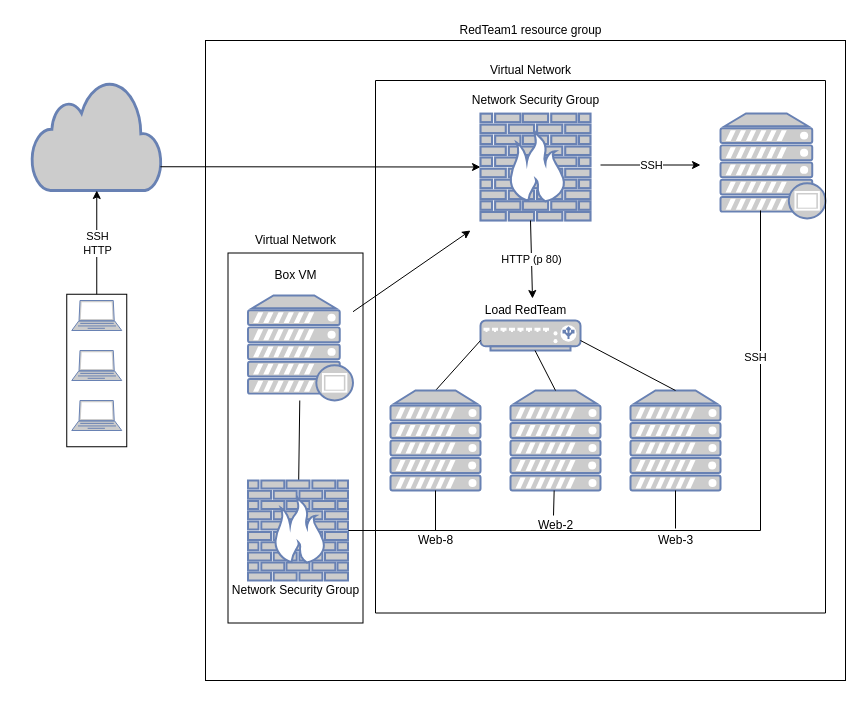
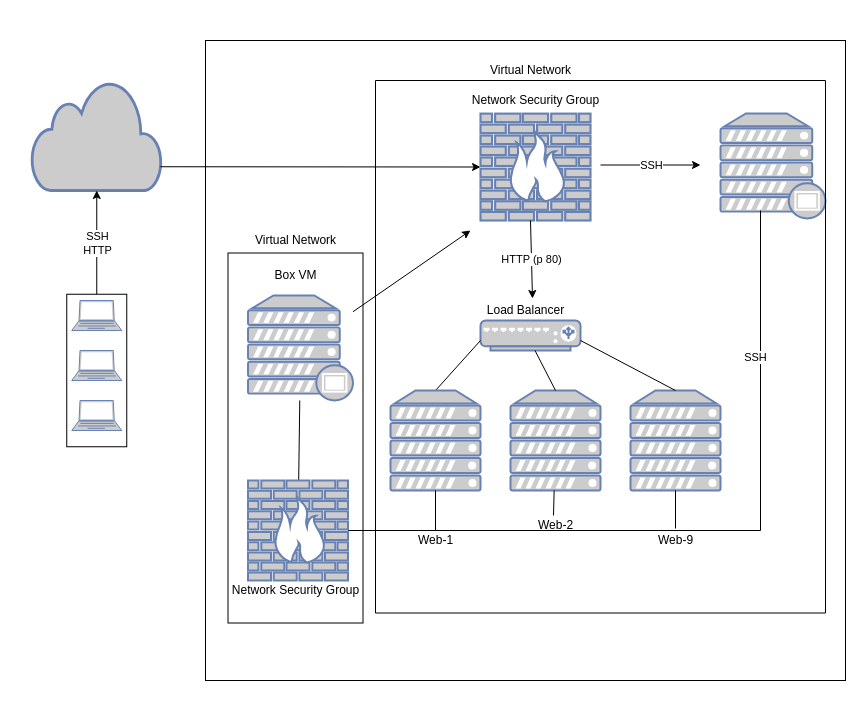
- <mxCell id="41" value="RedTeam1 resource group" style="text;html=1;align=center;verticalAlign=middle;resizable=0;points=[];autosize=1;strokeColor=none;" vertex="1" parent="1"><mxGeometry x="450" y="20" width="160" height="20" as="geometry" /></mxCell>
- <mxCell id="39" value="Load RedTeam" style="text;html=1;align=center;verticalAlign=middle;resizable=0;points=[];autosize=1;strokeColor=none;" vertex="1" parent="1"><mxGeometry x="480" y="300" width="90" height="20" as="geometry" /></mxCell>
+ <mxCell id="39" value="Load Balancer" style="text;html=1;align=center;verticalAlign=middle;resizable=0;points=[];autosize=1;strokeColor=none;" vertex="1" parent="1"><mxGeometry x="480" y="300" width="90" height="20" as="geometry" /></mxCell>
- <mxCell id="34" value="Web-8" style="text;html=1;align=center;verticalAlign=middle;resizable=0;points=[];autosize=1;strokeColor=none;" vertex="1" parent="1"><mxGeometry x="410" y="530" width="50" height="20" as="geometry" /></mxCell>
+ <mxCell id="34" value="Web-1" style="text;html=1;align=center;verticalAlign=middle;resizable=0;points=[];autosize=1;strokeColor=none;" vertex="1" parent="1"><mxGeometry x="410" y="530" width="50" height="20" as="geometry" /></mxCell>
- <mxCell id="37" value="Web-3" style="text;html=1;align=center;verticalAlign=middle;resizable=0;points=[];autosize=1;strokeColor=none;" vertex="1" parent="1"><mxGeometry x="650" y="530" width="50" height="20" as="geometry" /></mxCell>
+ <mxCell id="37" value="Web-9" style="text;html=1;align=center;verticalAlign=middle;resizable=0;points=[];autosize=1;strokeColor=none;" vertex="1" parent="1"><mxGeometry x="650" y="530" width="50" height="20" as="geometry" /></mxCell>
